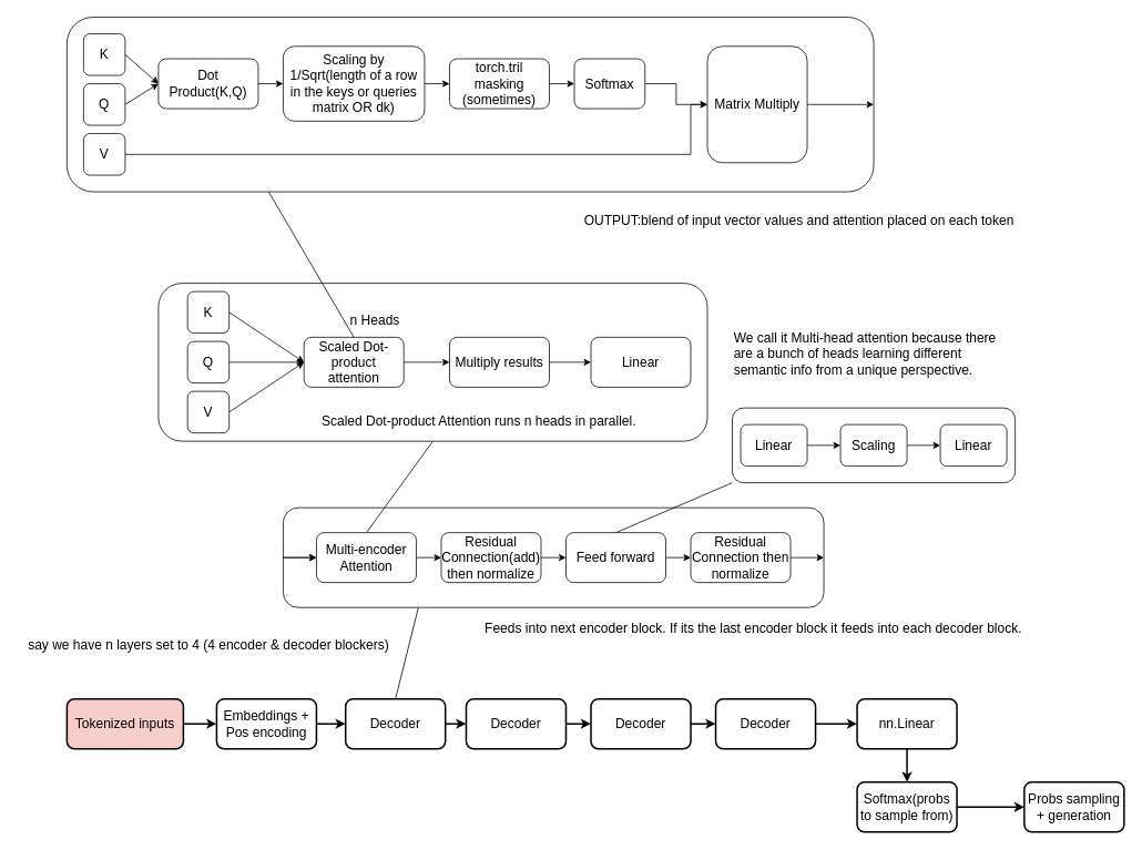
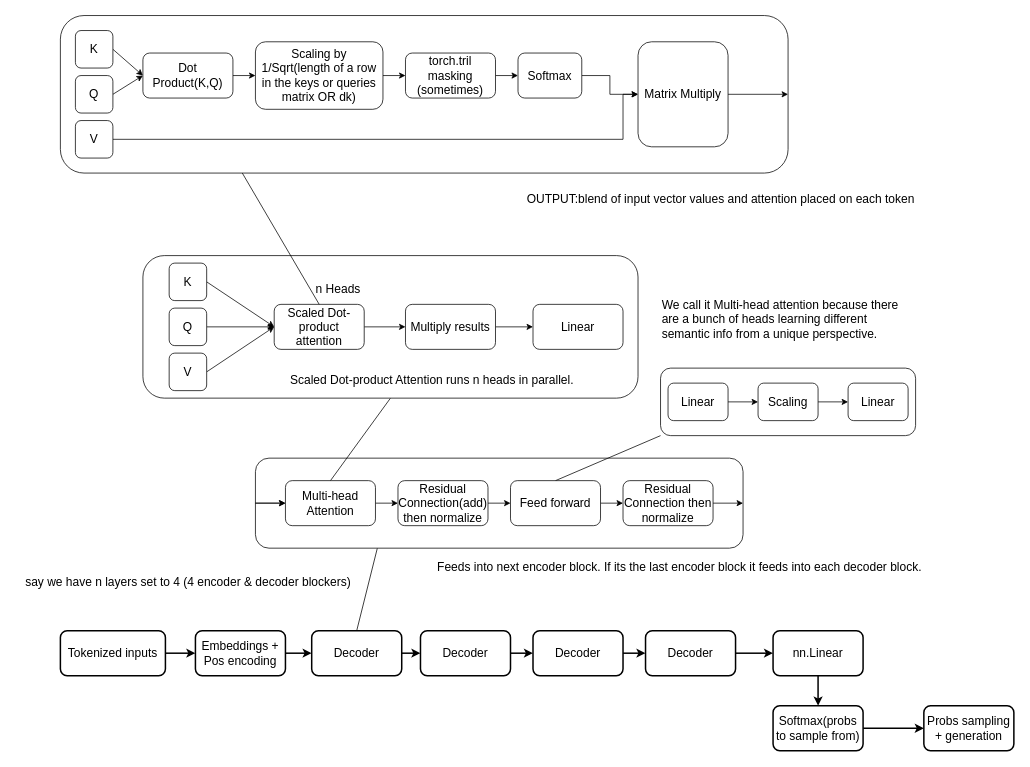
- <mxCell id="44" value="Multi-encoder Attention" style="rounded=1;whiteSpace=wrap;html=1;fontSize=16;" parent="1" vertex="1"><mxGeometry x="380" y="640" width="120" height="60" as="geometry" /></mxCell>
+ <mxCell id="44" value="Multi-head Attention" style="rounded=1;whiteSpace=wrap;html=1;fontSize=16;" parent="1" vertex="1"><mxGeometry x="380" y="640" width="120" height="60" as="geometry" /></mxCell>
- <mxCell id="63" value="Tokenized inputs" style="rounded=1;whiteSpace=wrap;html=1;strokeWidth=2;fontSize=16;fillColor=#f8cecc;" parent="1" vertex="1"><mxGeometry x="80" y="840" width="140" height="60" as="geometry" /></mxCell>
+ <mxCell id="63" value="Tokenized inputs" style="rounded=1;whiteSpace=wrap;html=1;strokeWidth=2;fontSize=16;" parent="1" vertex="1"><mxGeometry x="80" y="840" width="140" height="60" as="geometry" /></mxCell>
